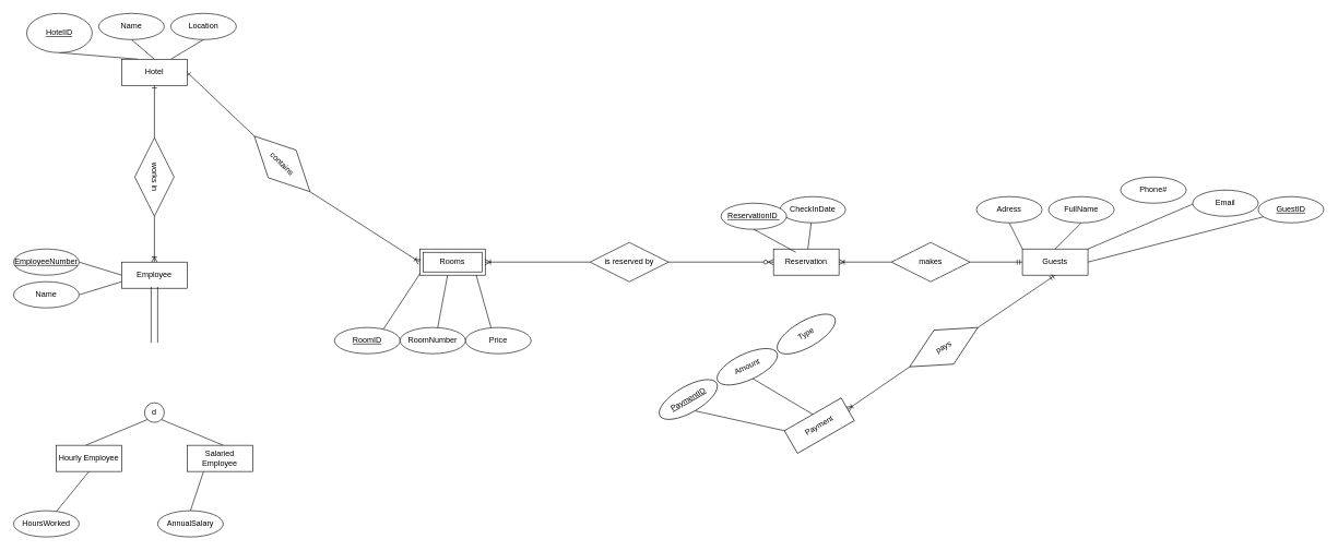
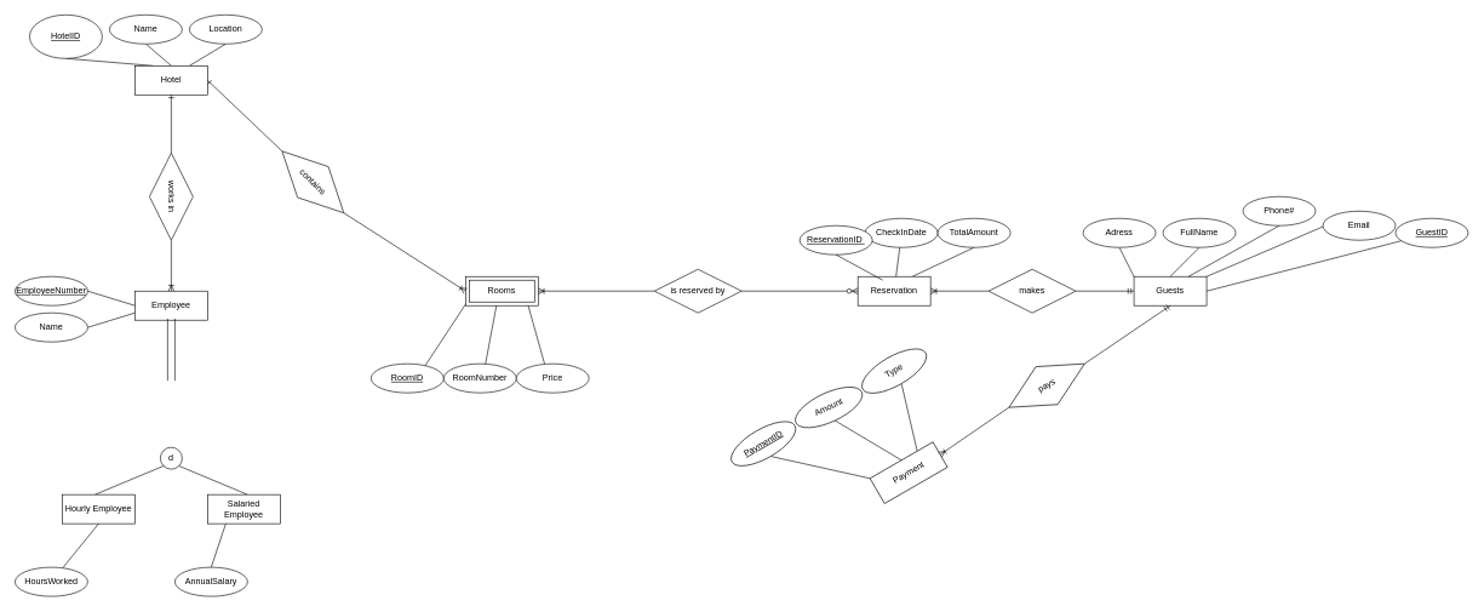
+ <mxCell id="23" value="TotalAmount" style="ellipse;whiteSpace=wrap;html=1;align=center;" vertex="1" parent="1"><mxGeometry x="1290" y="300" width="100" height="40" as="geometry" /></mxCell>
+ <mxCell id="17" style="rounded=0;orthogonalLoop=1;jettySize=auto;html=1;exitX=0.5;exitY=1;exitDx=0;exitDy=0;entryX=0.75;entryY=0;entryDx=0;entryDy=0;endArrow=none;endFill=0;" parent="1" source="18" target="11" edge="1"><mxGeometry relative="1" as="geometry" /></mxCell>
+ <mxCell id="2" style="rounded=0;orthogonalLoop=1;jettySize=auto;html=1;exitX=0.75;exitY=0;exitDx=0;exitDy=0;entryX=0.5;entryY=1;entryDx=0;entryDy=0;endArrow=none;endFill=0;" edge="1" parent="1" source="3" target="23"><mxGeometry relative="1" as="geometry" /></mxCell>
+ <mxCell id="58" style="rounded=0;orthogonalLoop=1;jettySize=auto;html=1;exitX=0.75;exitY=0;exitDx=0;exitDy=0;entryX=0.5;entryY=1;entryDx=0;entryDy=0;endArrow=none;endFill=0;" edge="1" parent="1" source="59" target="63"><mxGeometry relative="1" as="geometry" /></mxCell>
